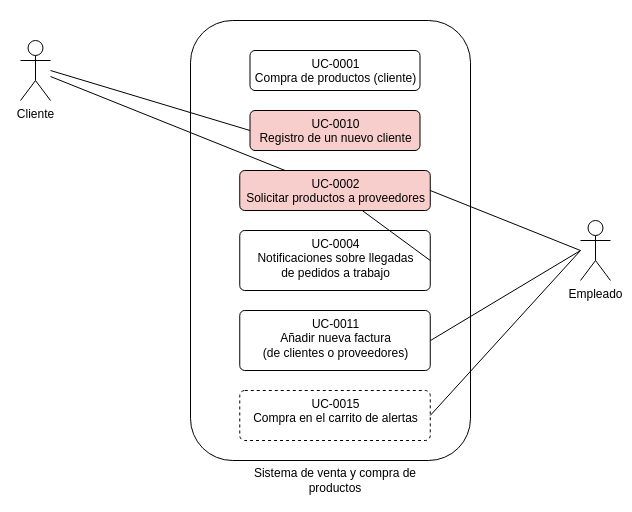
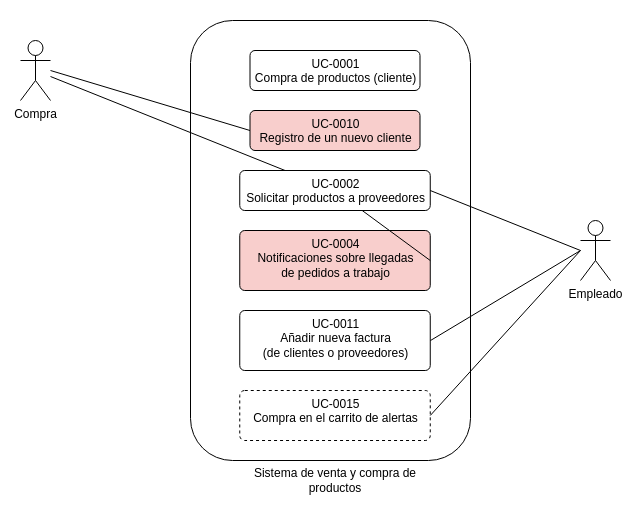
- <mxCell id="2" value="Cliente" style="shape=umlActor;verticalLabelPosition=bottom;verticalAlign=top;html=1;" parent="1" vertex="1"><mxGeometry x="20" y="40" width="30" height="60" as="geometry" /></mxCell>
+ <mxCell id="2" value="Compra" style="shape=umlActor;verticalLabelPosition=bottom;verticalAlign=top;html=1;" parent="1" vertex="1"><mxGeometry x="20" y="40" width="30" height="60" as="geometry" /></mxCell>
- <mxCell id="10" value="UC-0002&lt;br&gt;Solicitar productos a proveedores" style="html=1;align=center;verticalAlign=top;rounded=1;absoluteArcSize=1;arcSize=10;dashed=0;fillColor=#f8cecc;" parent="1" vertex="1"><mxGeometry x="239.25" y="170" width="190.5" height="40" as="geometry" /></mxCell>
+ <mxCell id="10" value="UC-0002&lt;br&gt;Solicitar productos a proveedores" style="html=1;align=center;verticalAlign=top;rounded=1;absoluteArcSize=1;arcSize=10;dashed=0;" parent="1" vertex="1"><mxGeometry x="239.25" y="170" width="190.5" height="40" as="geometry" /></mxCell>
- <mxCell id="11" value="UC-0004&lt;br&gt;Notificaciones sobre llegadas &lt;br&gt;de pedidos a trabajo&lt;br&gt;" style="html=1;align=center;verticalAlign=top;rounded=1;absoluteArcSize=1;arcSize=10;dashed=0;" parent="1" vertex="1"><mxGeometry x="239.25" y="230" width="190.5" height="60" as="geometry" /></mxCell>
+ <mxCell id="11" value="UC-0004&lt;br&gt;Notificaciones sobre llegadas &lt;br&gt;de pedidos a trabajo&lt;br&gt;" style="html=1;align=center;verticalAlign=top;rounded=1;absoluteArcSize=1;arcSize=10;dashed=0;fillColor=#f8cecc;" parent="1" vertex="1"><mxGeometry x="239.25" y="230" width="190.5" height="60" as="geometry" /></mxCell>
